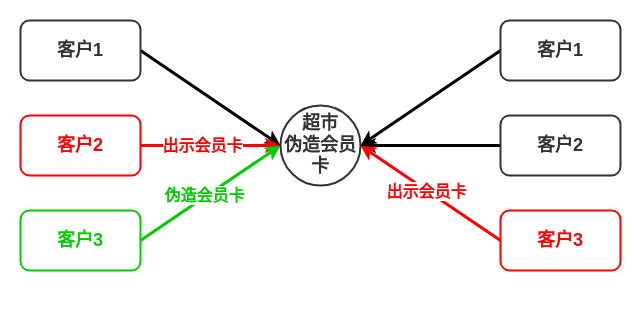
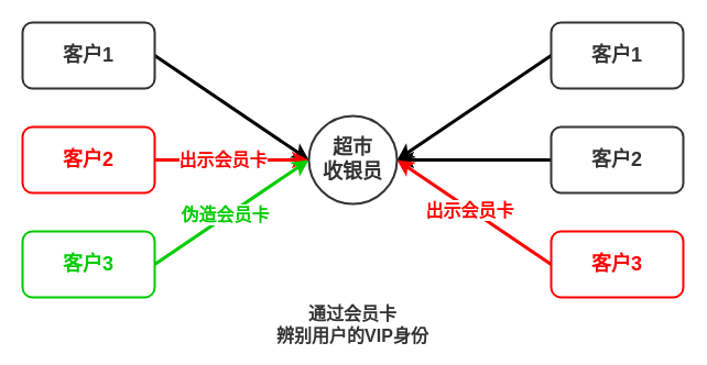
- <mxCell id="17" value="&lt;font color=&quot;#333333&quot; style=&quot;font-size: 18px;&quot;&gt;&lt;b&gt;超市&lt;br&gt;伪造会员卡&lt;/b&gt;&lt;/font&gt;" style="ellipse;whiteSpace=wrap;html=1;aspect=fixed;strokeWidth=2;strokeColor=#333333;" parent="1" vertex="1"><mxGeometry x="280" y="105" width="80" height="80" as="geometry" /></mxCell>
+ <mxCell id="17" value="&lt;font color=&quot;#333333&quot; style=&quot;font-size: 18px;&quot;&gt;&lt;b&gt;超市&lt;br&gt;收银员&lt;/b&gt;&lt;/font&gt;" style="ellipse;whiteSpace=wrap;html=1;aspect=fixed;strokeWidth=2;strokeColor=#333333;" parent="1" vertex="1"><mxGeometry x="280" y="105" width="80" height="80" as="geometry" /></mxCell>
+ <mxCell id="18" value="&lt;b&gt;&lt;font color=&quot;#333333&quot; style=&quot;font-size: 16px;&quot;&gt;通过会员卡&lt;br&gt;辨别用户的VIP身份&lt;br&gt;&lt;/font&gt;&lt;/b&gt;" style="text;html=1;strokeColor=none;fillColor=none;align=center;verticalAlign=middle;whiteSpace=wrap;rounded=0;" parent="1" vertex="1"><mxGeometry x="130" y="280" width="380" height="30" as="geometry" /></mxCell>
